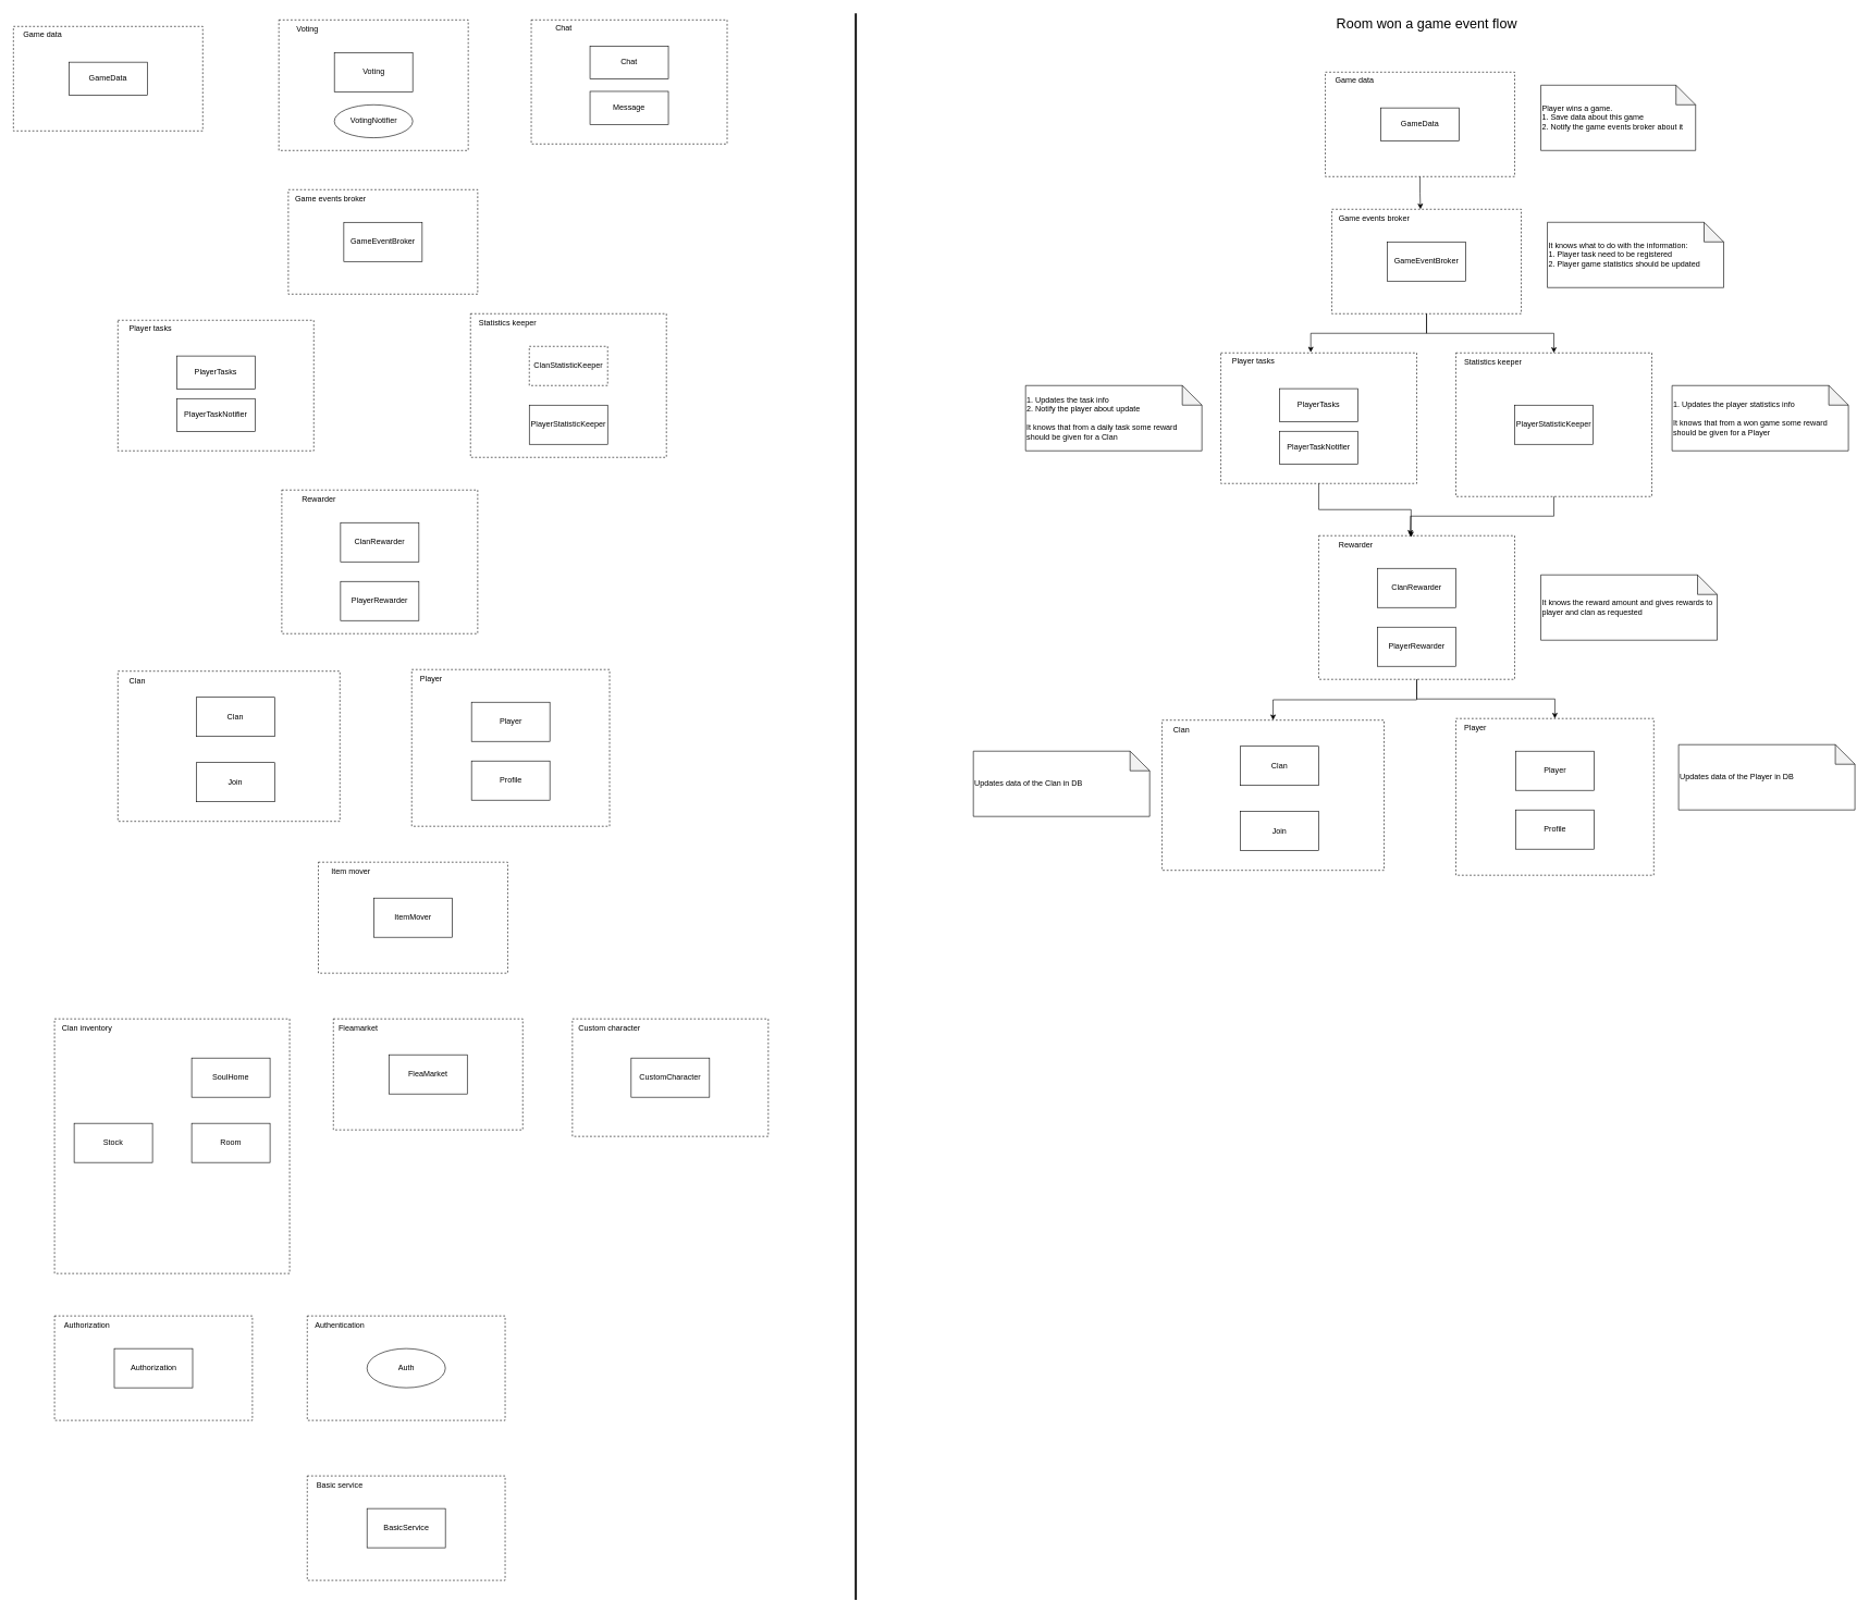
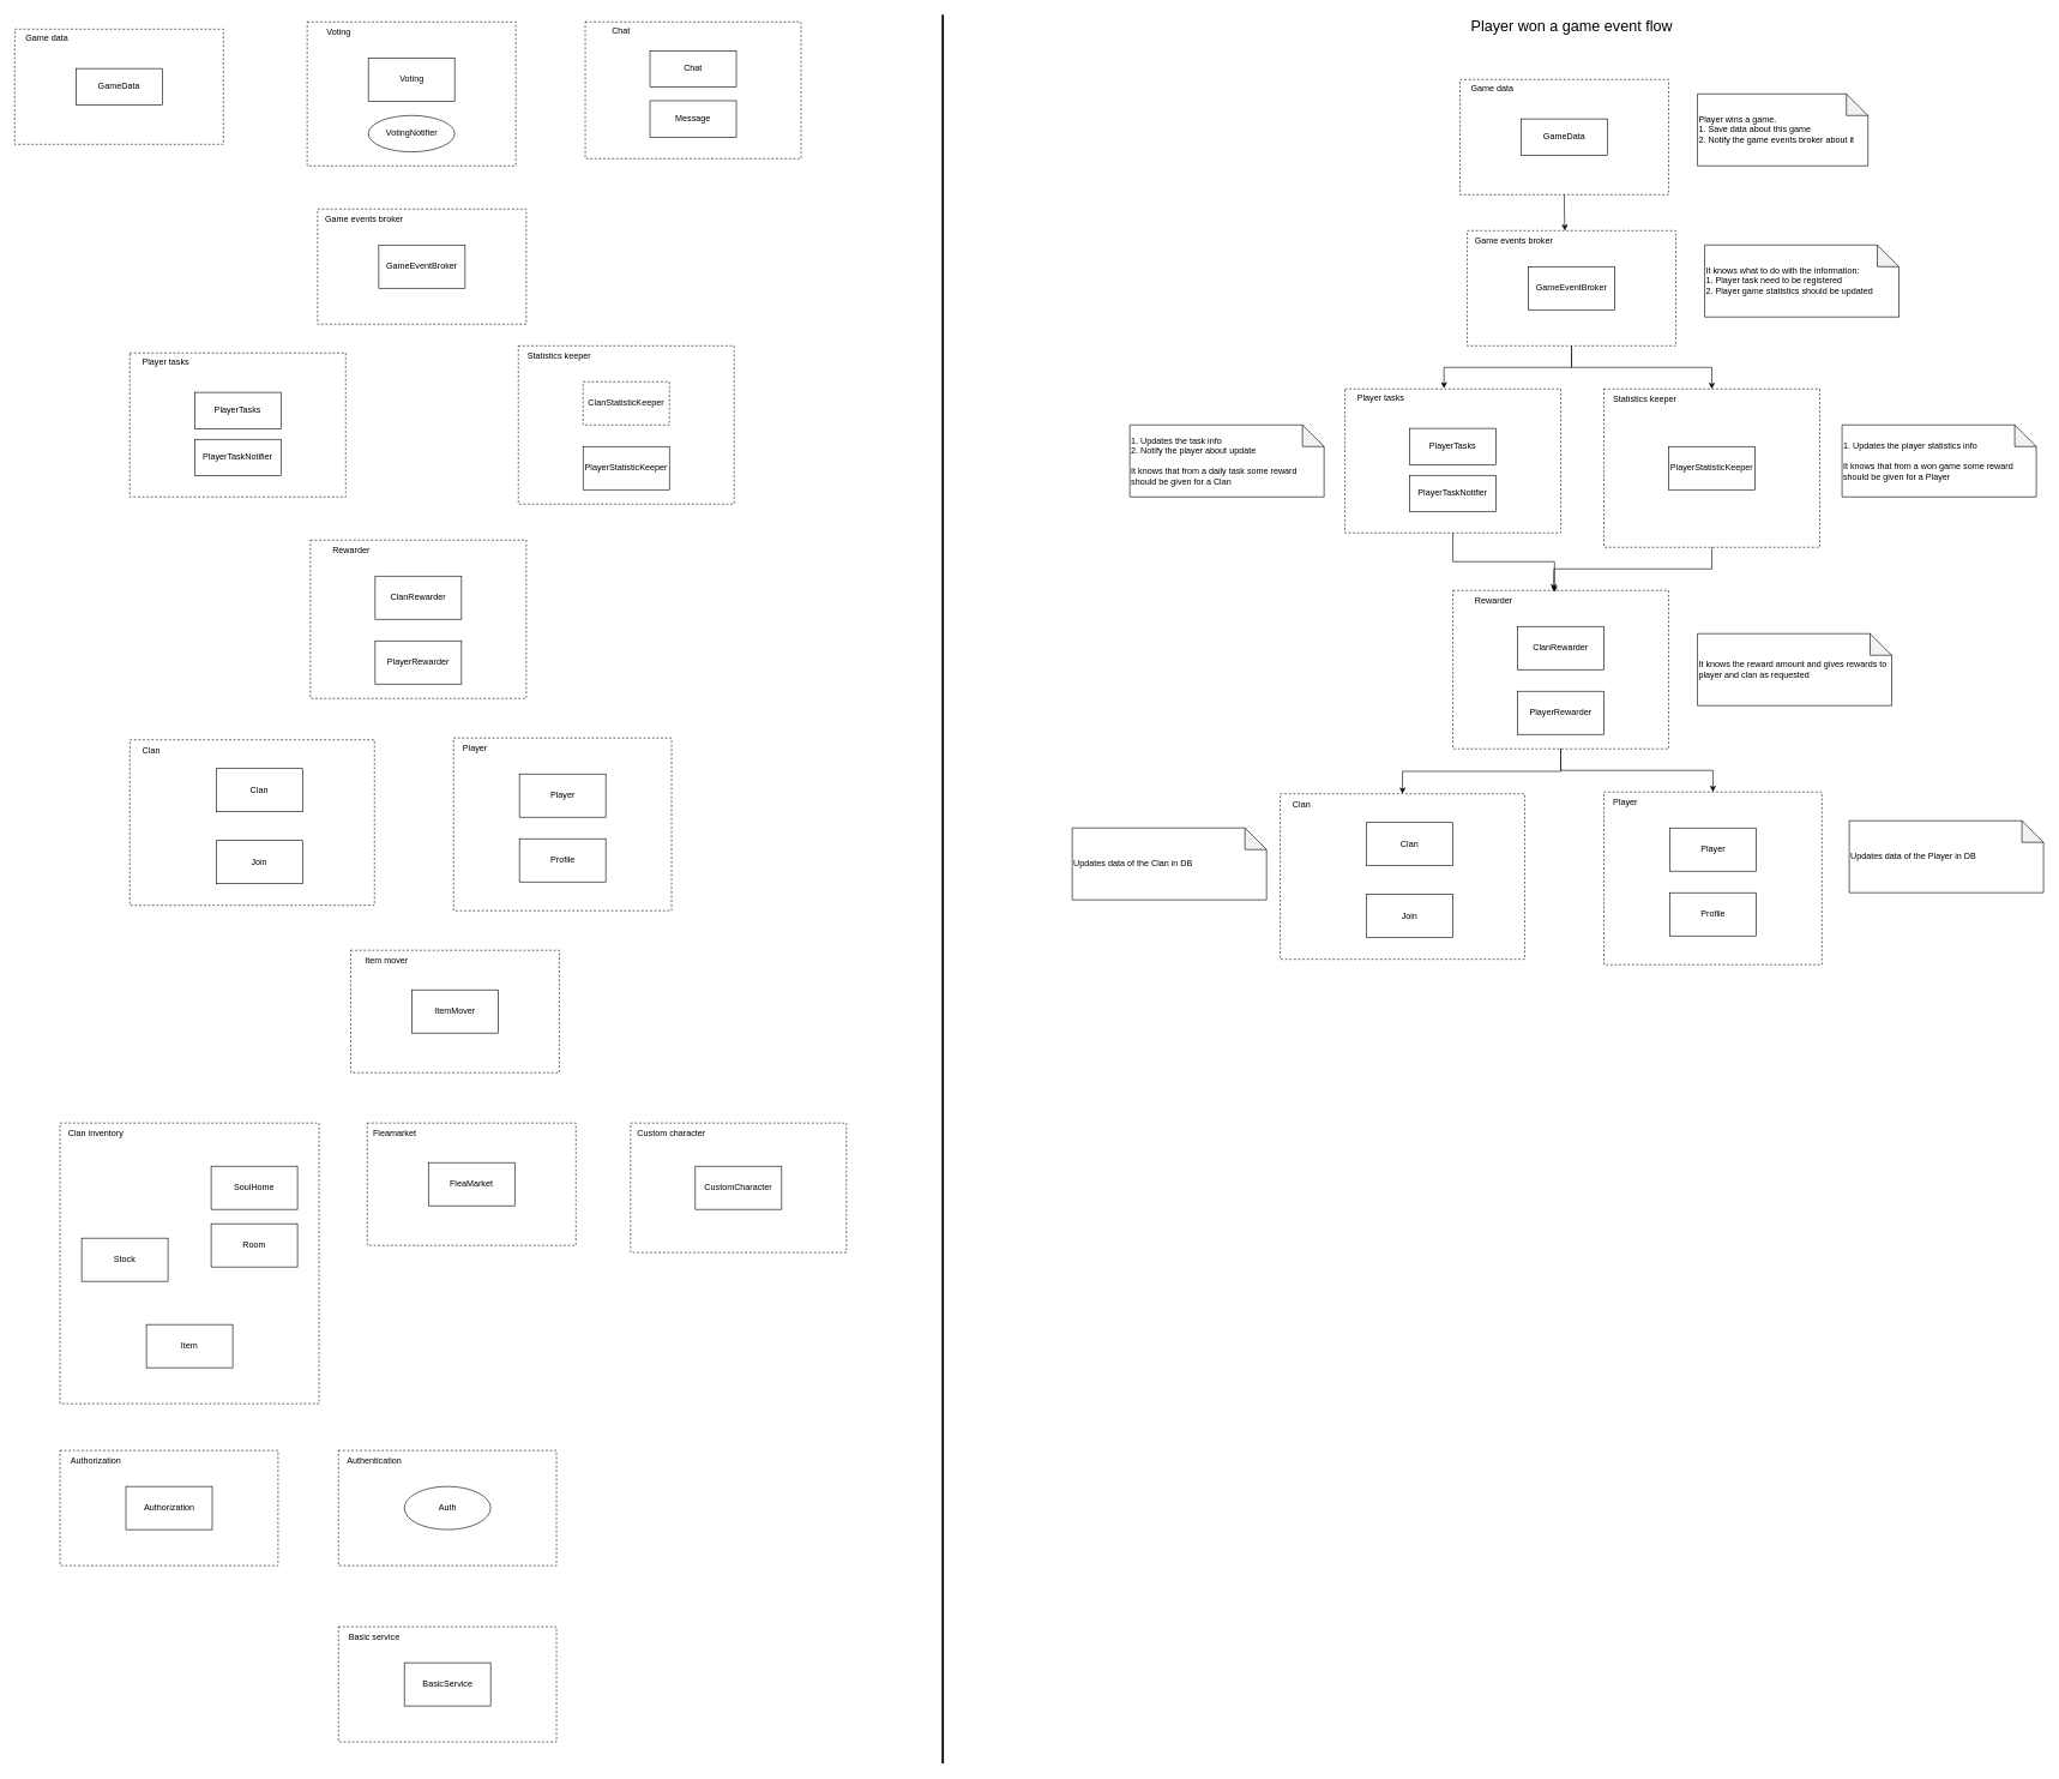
- <mxCell id="121" value="&lt;font style=&quot;font-size: 21px;&quot;&gt;Room won a game event flow&lt;/font&gt;" style="text;html=1;align=center;verticalAlign=middle;whiteSpace=wrap;rounded=0;" vertex="1" parent="1"><mxGeometry x="2018.5" y="20" width="331" height="30" as="geometry" /></mxCell>
+ <mxCell id="121" value="&lt;font style=&quot;font-size: 21px;&quot;&gt;Player won a game event flow&lt;/font&gt;" style="text;html=1;align=center;verticalAlign=middle;whiteSpace=wrap;rounded=0;" vertex="1" parent="1"><mxGeometry x="2018.5" y="20" width="331" height="30" as="geometry" /></mxCell>
- <mxCell id="5" value="Room" style="rounded=0;whiteSpace=wrap;html=1;" parent="1" vertex="1"><mxGeometry x="293" y="1720" width="120" height="60" as="geometry" /></mxCell>
+ <mxCell id="5" value="Room" style="rounded=0;whiteSpace=wrap;html=1;" parent="1" vertex="1"><mxGeometry x="293" y="1700" width="120" height="60" as="geometry" /></mxCell>
+ <mxCell id="6" value="Item" style="rounded=0;whiteSpace=wrap;html=1;" parent="1" vertex="1"><mxGeometry x="203" y="1840" width="120" height="60" as="geometry" /></mxCell>
